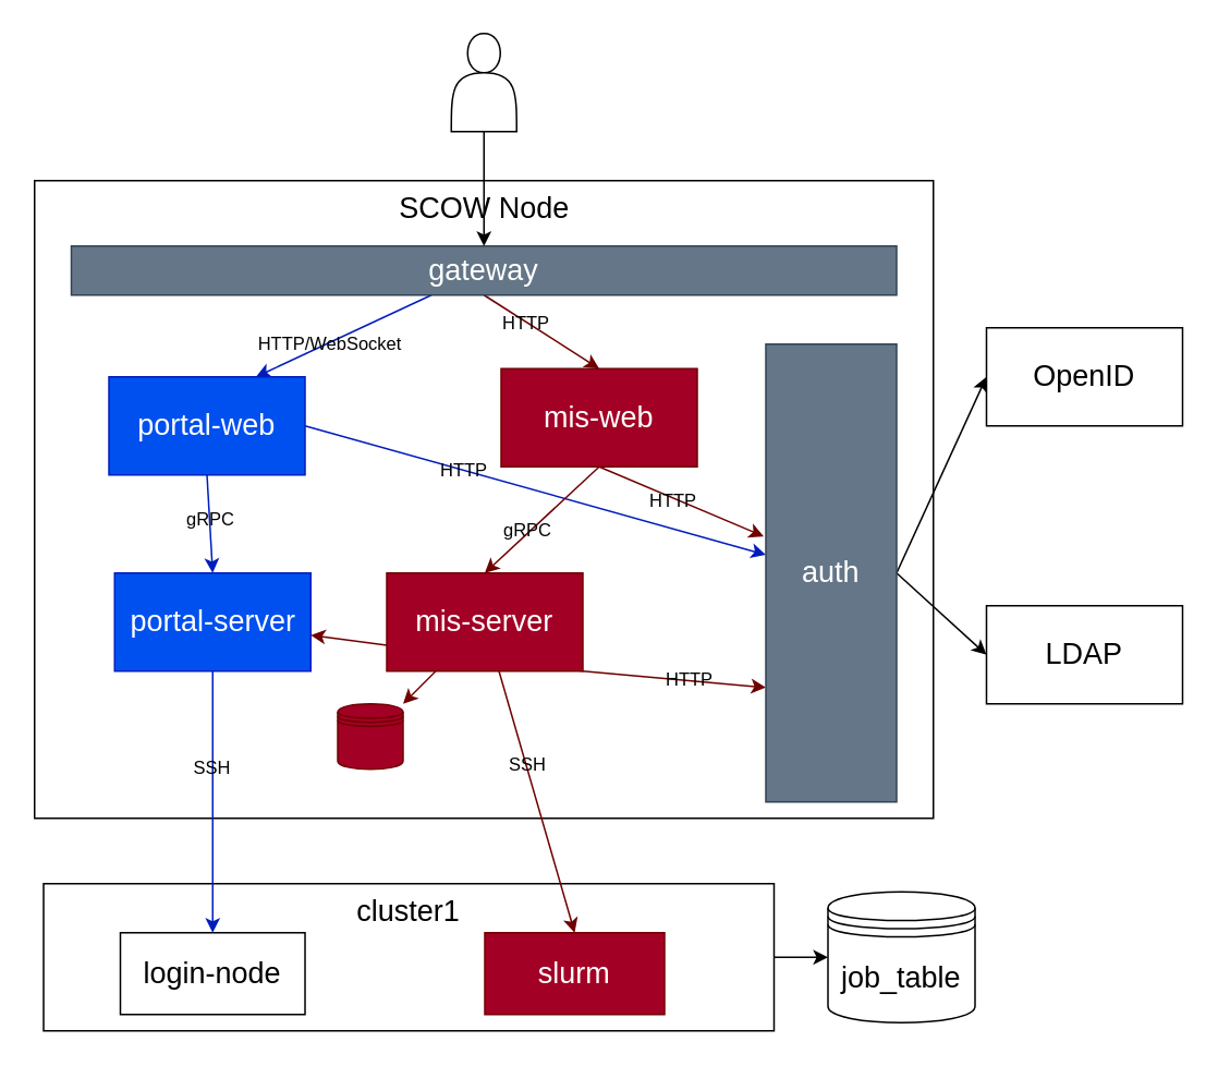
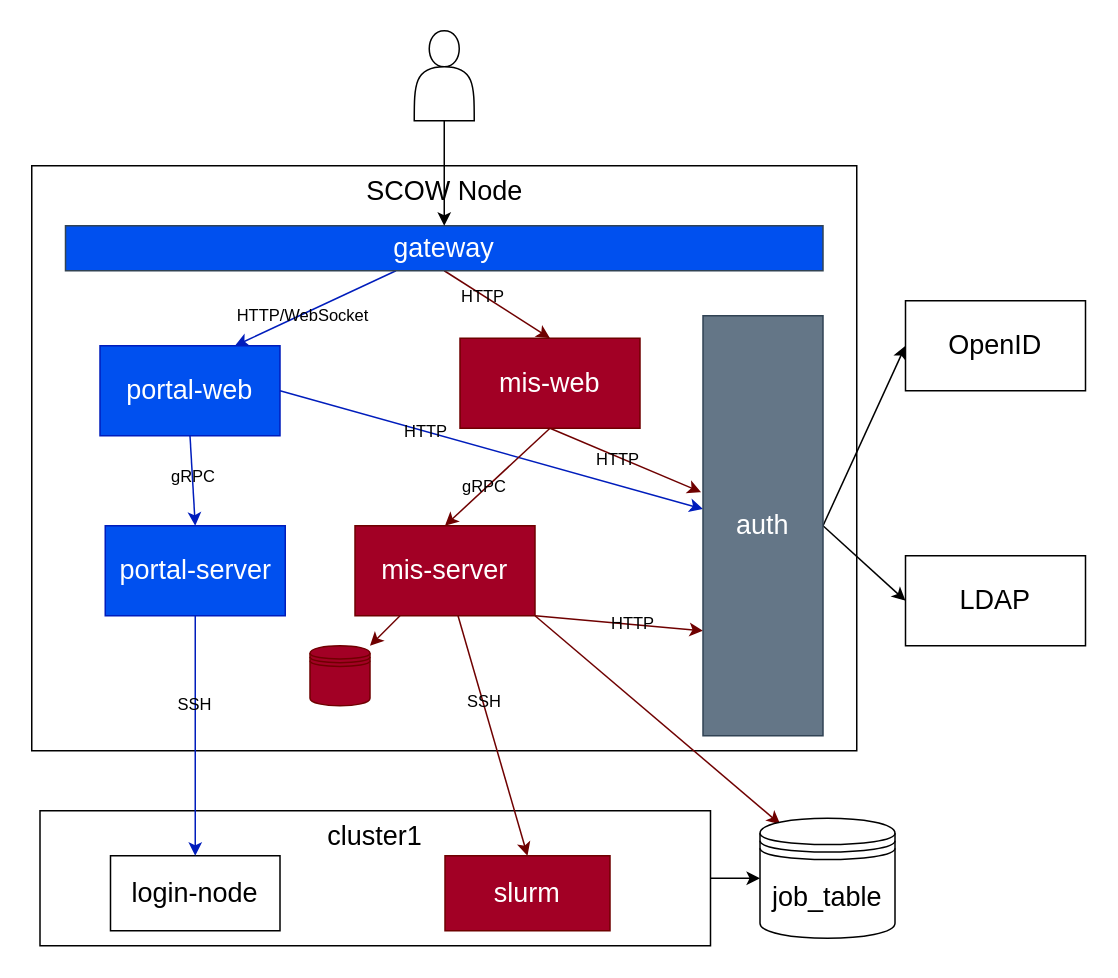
- <mxCell id="9" value="gateway" style="rounded=0;whiteSpace=wrap;html=1;fontSize=18;fillColor=#647687;fontColor=#ffffff;strokeColor=#314354;labelBackgroundColor=none;" parent="1" vertex="1"><mxGeometry x="43" y="150" width="505" height="30" as="geometry" /></mxCell>
+ <mxCell id="9" value="gateway" style="rounded=0;whiteSpace=wrap;html=1;fontSize=18;fillColor=#0050ef;fontColor=#ffffff;strokeColor=#314354;labelBackgroundColor=none;" parent="1" vertex="1"><mxGeometry x="43" y="150" width="505" height="30" as="geometry" /></mxCell>
- <mxCell id="12" style="edgeStyle=none;html=1;fontSize=18;exitX=1;exitY=1;exitDx=0;exitDy=0;fillColor=#a20025;strokeColor=#6F0000;labelBackgroundColor=none;" parent="1" source="21" target="40" edge="1"><mxGeometry relative="1" as="geometry"><mxPoint x="23" y="320" as="targetPoint" /></mxGeometry></mxCell>
+ <mxCell id="12" style="edgeStyle=none;html=1;entryX=0.15;entryY=0.05;entryDx=0;entryDy=0;fontSize=18;exitX=1;exitY=1;exitDx=0;exitDy=0;fillColor=#a20025;strokeColor=#6F0000;entryPerimeter=0;labelBackgroundColor=none;" parent="1" source="21" target="25" edge="1"><mxGeometry relative="1" as="geometry"><mxPoint x="23" y="320" as="targetPoint" /></mxGeometry></mxCell>
